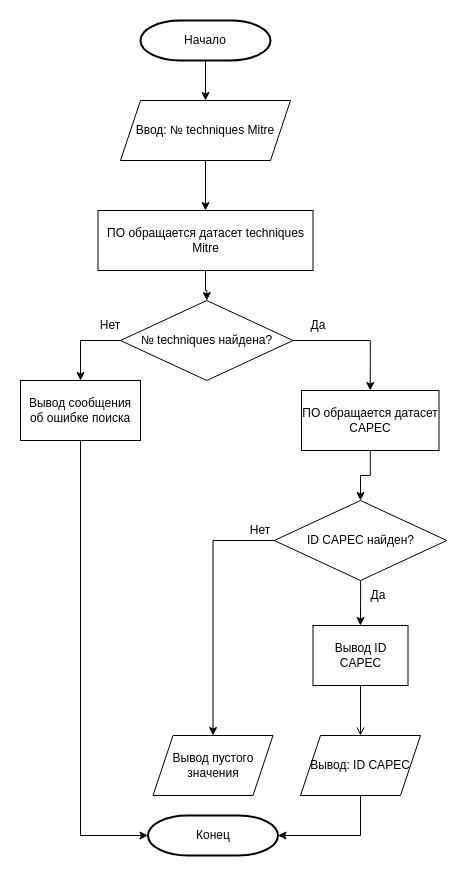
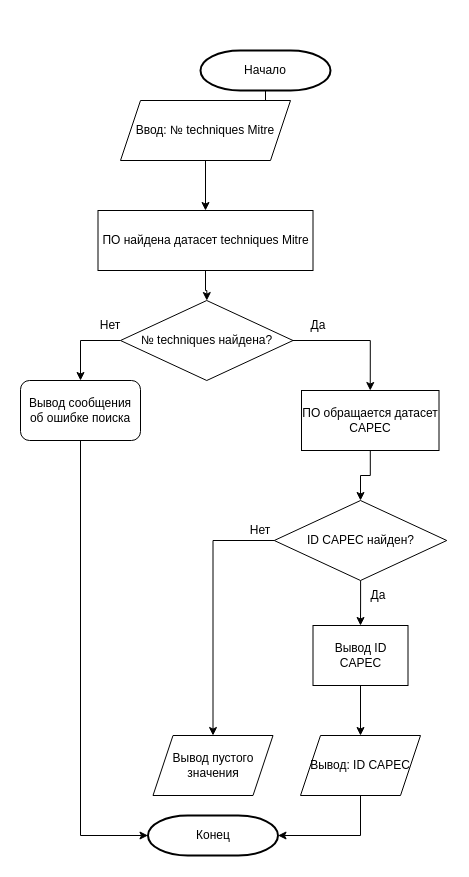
- <mxCell id="3" value="Начало" style="strokeWidth=2;html=1;shape=mxgraph.flowchart.terminator;whiteSpace=wrap;" parent="1" vertex="1"><mxGeometry x="140" y="20" width="130" height="40" as="geometry" /></mxCell>
+ <mxCell id="3" value="Начало" style="strokeWidth=2;html=1;shape=mxgraph.flowchart.terminator;whiteSpace=wrap;" parent="1" vertex="1"><mxGeometry x="200" y="50" width="130" height="40" as="geometry" /></mxCell>
- <mxCell id="9" value="ПО обращается датасет techniques Mitre" style="rounded=0;whiteSpace=wrap;html=1;" parent="1" vertex="1"><mxGeometry x="97.5" y="210" width="215" height="60" as="geometry" /></mxCell>
+ <mxCell id="9" value="ПО найдена датасет techniques Mitre" style="rounded=0;whiteSpace=wrap;html=1;" parent="1" vertex="1"><mxGeometry x="97.5" y="210" width="215" height="60" as="geometry" /></mxCell>
- <mxCell id="13" value="Вывод сообщения об ошибке поиска" style="rounded=0;whiteSpace=wrap;html=1;" parent="1" vertex="1"><mxGeometry x="20" y="380" width="120" height="60" as="geometry" /></mxCell>
+ <mxCell id="13" value="Вывод сообщения об ошибке поиска" style="whiteSpace=wrap;html=1;rounded=1;" parent="1" vertex="1"><mxGeometry x="20" y="380" width="120" height="60" as="geometry" /></mxCell>
- <mxCell id="14" value="" style="edgeStyle=orthogonalEdgeStyle;rounded=0;orthogonalLoop=1;jettySize=auto;html=1;endArrow=open;" parent="1" source="15" target="24" edge="1"><mxGeometry relative="1" as="geometry" /></mxCell>
+ <mxCell id="14" value="" style="edgeStyle=orthogonalEdgeStyle;rounded=0;orthogonalLoop=1;jettySize=auto;html=1;" parent="1" source="15" target="24" edge="1"><mxGeometry relative="1" as="geometry" /></mxCell>
